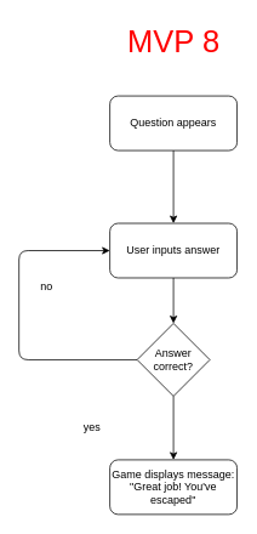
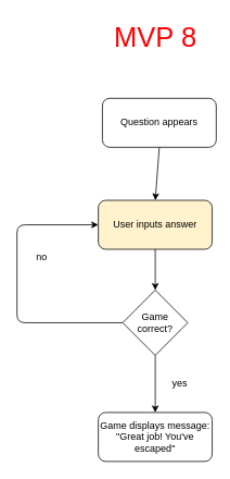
- <mxCell id="2" value="Question appears" style="rounded=1;whiteSpace=wrap;html=1;" vertex="1" parent="1"><mxGeometry x="120" y="105" width="140" height="60" as="geometry" /></mxCell>
+ <mxCell id="2" value="Question appears" style="rounded=1;whiteSpace=wrap;html=1;" vertex="1" parent="1"><mxGeometry x="125" y="120" width="140" height="60" as="geometry" /></mxCell>
- <mxCell id="4" value="User inputs answer" style="rounded=1;whiteSpace=wrap;html=1;" vertex="1" parent="1"><mxGeometry x="120" y="245" width="140" height="60" as="geometry" /></mxCell>
+ <mxCell id="4" value="User inputs answer" style="rounded=1;whiteSpace=wrap;html=1;fillColor=#fff2cc;" vertex="1" parent="1"><mxGeometry x="120" y="245" width="140" height="60" as="geometry" /></mxCell>
- <mxCell id="5" value="Answer correct?" style="rhombus;whiteSpace=wrap;html=1;" vertex="1" parent="1"><mxGeometry x="150" y="355" width="80" height="80" as="geometry" /></mxCell>
+ <mxCell id="5" value="Game correct?" style="rhombus;whiteSpace=wrap;html=1;" vertex="1" parent="1"><mxGeometry x="150" y="355" width="80" height="80" as="geometry" /></mxCell>
- <mxCell id="9" value="yes" style="text;html=1;align=center;verticalAlign=middle;resizable=0;points=[];autosize=1;strokeColor=none;fillColor=none;" vertex="1" parent="1"><mxGeometry x="80" y="455" width="40" height="30" as="geometry" /></mxCell>
+ <mxCell id="9" value="yes" style="text;html=1;align=center;verticalAlign=middle;resizable=0;points=[];autosize=1;strokeColor=none;fillColor=none;" vertex="1" parent="1"><mxGeometry x="200" y="455" width="40" height="30" as="geometry" /></mxCell>
